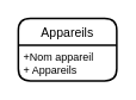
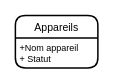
- <mxCell id="3" value="+Nom appareil&#10;+ Appareils" style="align=left;strokeColor=none;fillColor=none;spacingLeft=4;fontSize=12;verticalAlign=top;resizable=0;rotatable=0;part=1;" vertex="1" parent="2"><mxGeometry y="30" width="110" height="40" as="geometry" /></mxCell>
+ <mxCell id="3" value="+Nom appareil&#10;+ Statut" style="align=left;strokeColor=none;fillColor=none;spacingLeft=4;fontSize=12;verticalAlign=top;resizable=0;rotatable=0;part=1;" vertex="1" parent="2"><mxGeometry y="30" width="110" height="40" as="geometry" /></mxCell>
